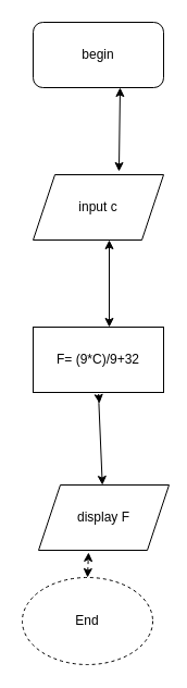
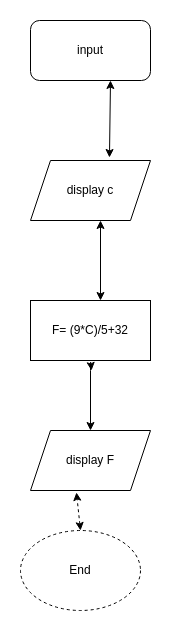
- <mxCell id="2" value="begin" style="rounded=1;whiteSpace=wrap;html=1;" vertex="1" parent="1"><mxGeometry x="30" y="20" width="120" height="60" as="geometry" /></mxCell>
+ <mxCell id="2" value="input" style="rounded=1;whiteSpace=wrap;html=1;" vertex="1" parent="1"><mxGeometry x="30" y="20" width="120" height="60" as="geometry" /></mxCell>
- <mxCell id="3" value="input c" style="shape=parallelogram;perimeter=parallelogramPerimeter;whiteSpace=wrap;html=1;fixedSize=1;" vertex="1" parent="1"><mxGeometry x="30" y="160" width="120" height="60" as="geometry" /></mxCell>
+ <mxCell id="3" value="display c" style="shape=parallelogram;perimeter=parallelogramPerimeter;whiteSpace=wrap;html=1;fixedSize=1;" vertex="1" parent="1"><mxGeometry x="30" y="160" width="120" height="60" as="geometry" /></mxCell>
- <mxCell id="6" value="F= (9*C)/9+32" style="rounded=0;whiteSpace=wrap;html=1;" vertex="1" parent="1"><mxGeometry x="30" y="300" width="120" height="60" as="geometry" /></mxCell>
+ <mxCell id="6" value="F= (9*C)/5+32" style="rounded=0;whiteSpace=wrap;html=1;" vertex="1" parent="1"><mxGeometry x="30" y="300" width="120" height="60" as="geometry" /></mxCell>
- <mxCell id="8" value="display F" style="shape=parallelogram;perimeter=parallelogramPerimeter;whiteSpace=wrap;html=1;fixedSize=1;" vertex="1" parent="1"><mxGeometry x="35" y="445" width="120" height="60" as="geometry" /></mxCell>
+ <mxCell id="8" value="display F" style="shape=parallelogram;perimeter=parallelogramPerimeter;whiteSpace=wrap;html=1;fixedSize=1;" vertex="1" parent="1"><mxGeometry x="30" y="430" width="120" height="60" as="geometry" /></mxCell>
